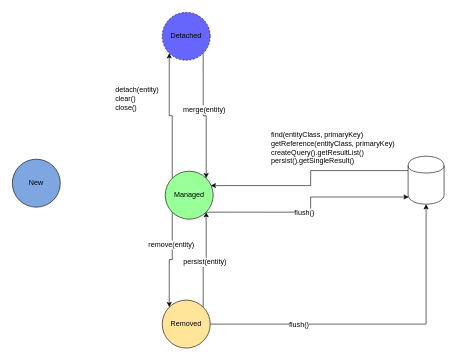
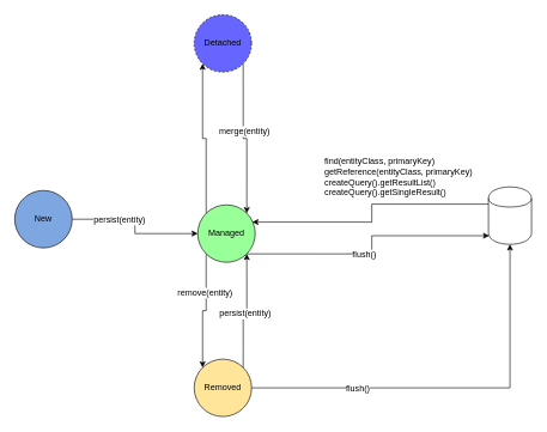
- <mxCell id="21" value="detach(entity)&lt;br&gt;clear()&lt;br&gt;close()" style="text;html=1;resizable=0;points=[];autosize=1;align=left;verticalAlign=top;spacingTop=-4;" parent="1" vertex="1"><mxGeometry x="190" y="140" width="90" height="40" as="geometry" /></mxCell>
- <mxCell id="22" value="find(entityClass, primaryKey)&lt;br&gt;getReference(entityClass, primaryKey)&lt;br&gt;createQuery().getResultList()&lt;br&gt;persist().getSingleResult()" style="text;html=1;resizable=0;points=[];autosize=1;align=left;verticalAlign=top;spacingTop=-4;" parent="1" vertex="1"><mxGeometry x="450" y="215" width="220" height="60" as="geometry" /></mxCell>
+ <mxCell id="22" value="find(entityClass, primaryKey)&lt;br&gt;getReference(entityClass, primaryKey)&lt;br&gt;createQuery().getResultList()&lt;br&gt;createQuery().getSingleResult()" style="text;html=1;resizable=0;points=[];autosize=1;align=left;verticalAlign=top;spacingTop=-4;" parent="1" vertex="1"><mxGeometry x="450" y="215" width="220" height="60" as="geometry" /></mxCell>
+ <mxCell id="18" style="edgeStyle=orthogonalEdgeStyle;rounded=0;orthogonalLoop=1;jettySize=auto;html=1;exitX=1;exitY=0.5;exitDx=0;exitDy=0;entryX=0;entryY=0.5;entryDx=0;entryDy=0;" parent="1" source="20" target="7" edge="1"><mxGeometry relative="1" as="geometry" /></mxCell>
+ <mxCell id="19" value="persist(entity)" style="text;html=1;resizable=0;points=[];align=center;verticalAlign=middle;labelBackgroundColor=#ffffff;" parent="18" vertex="1" connectable="0"><mxGeometry x="-0.338" relative="1" as="geometry"><mxPoint as="offset" /></mxGeometry></mxCell>
